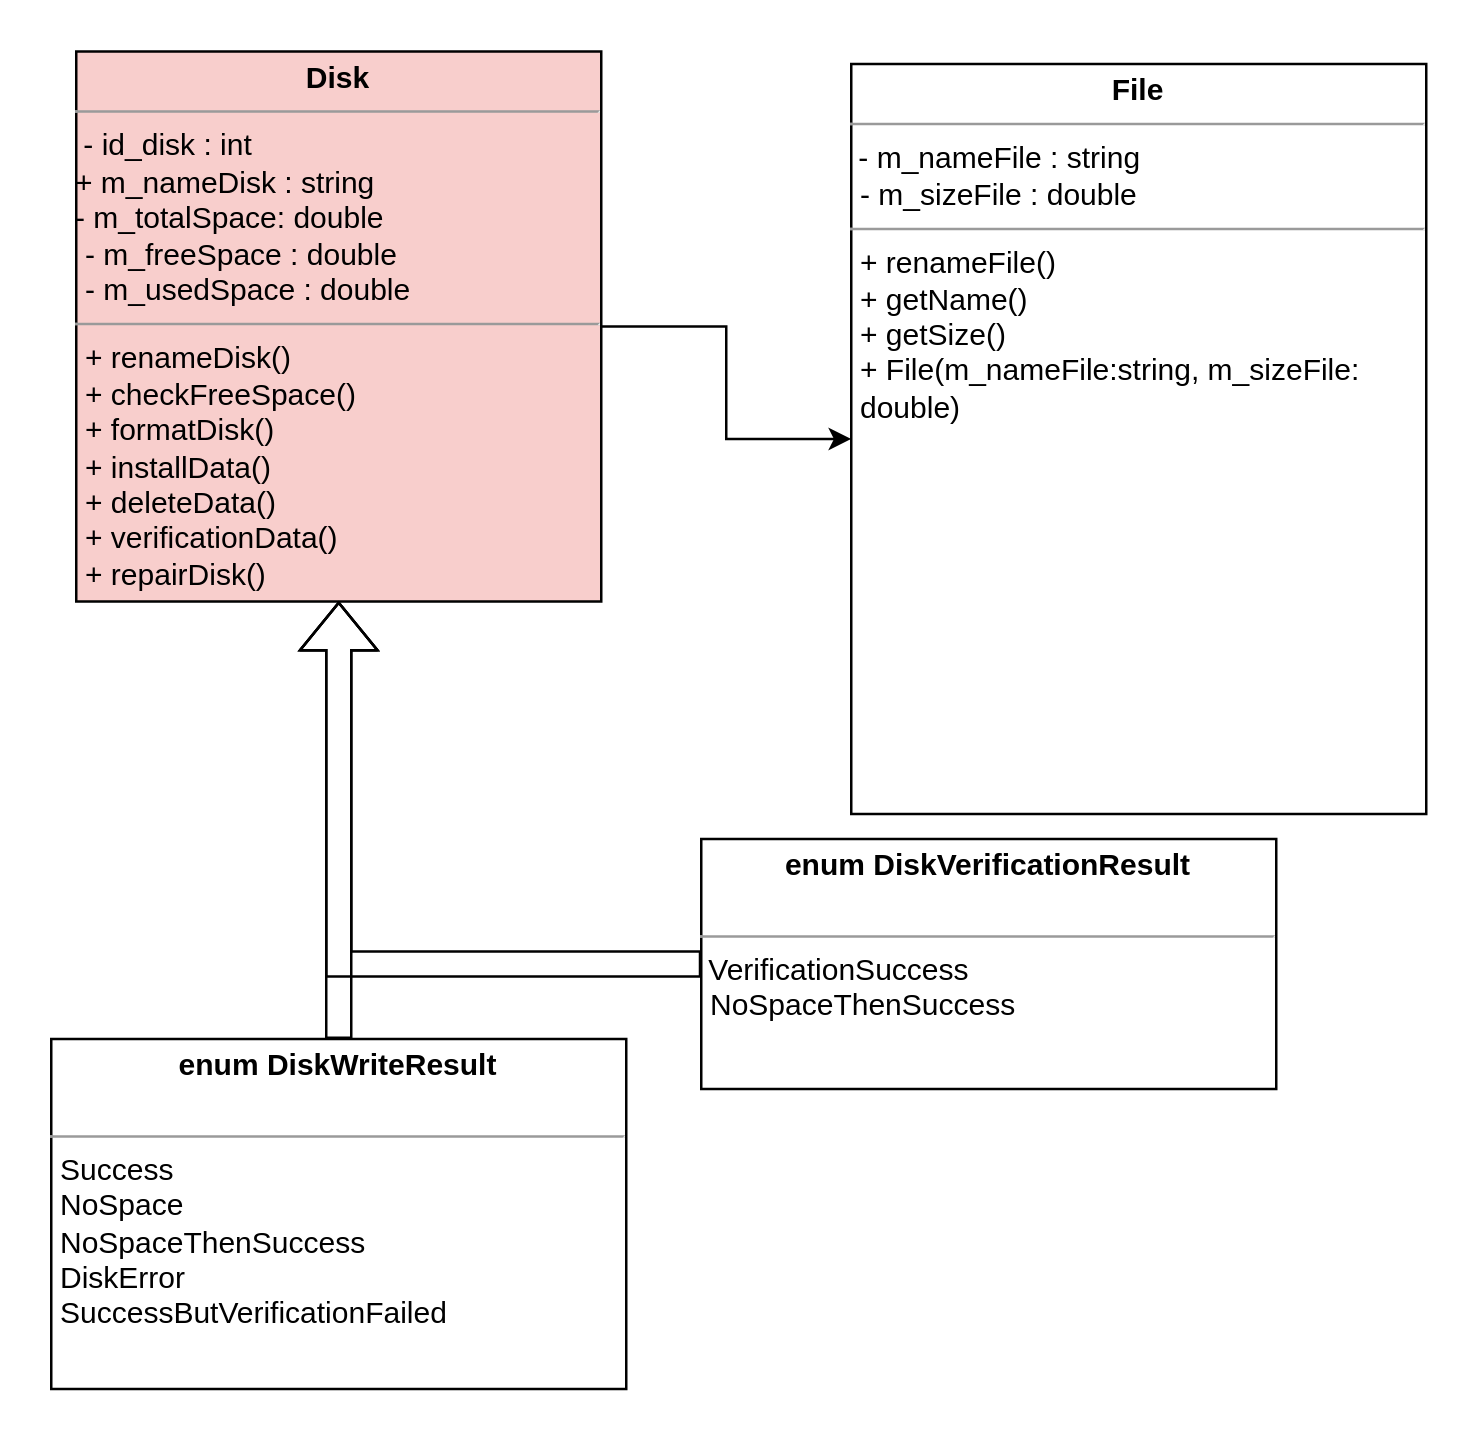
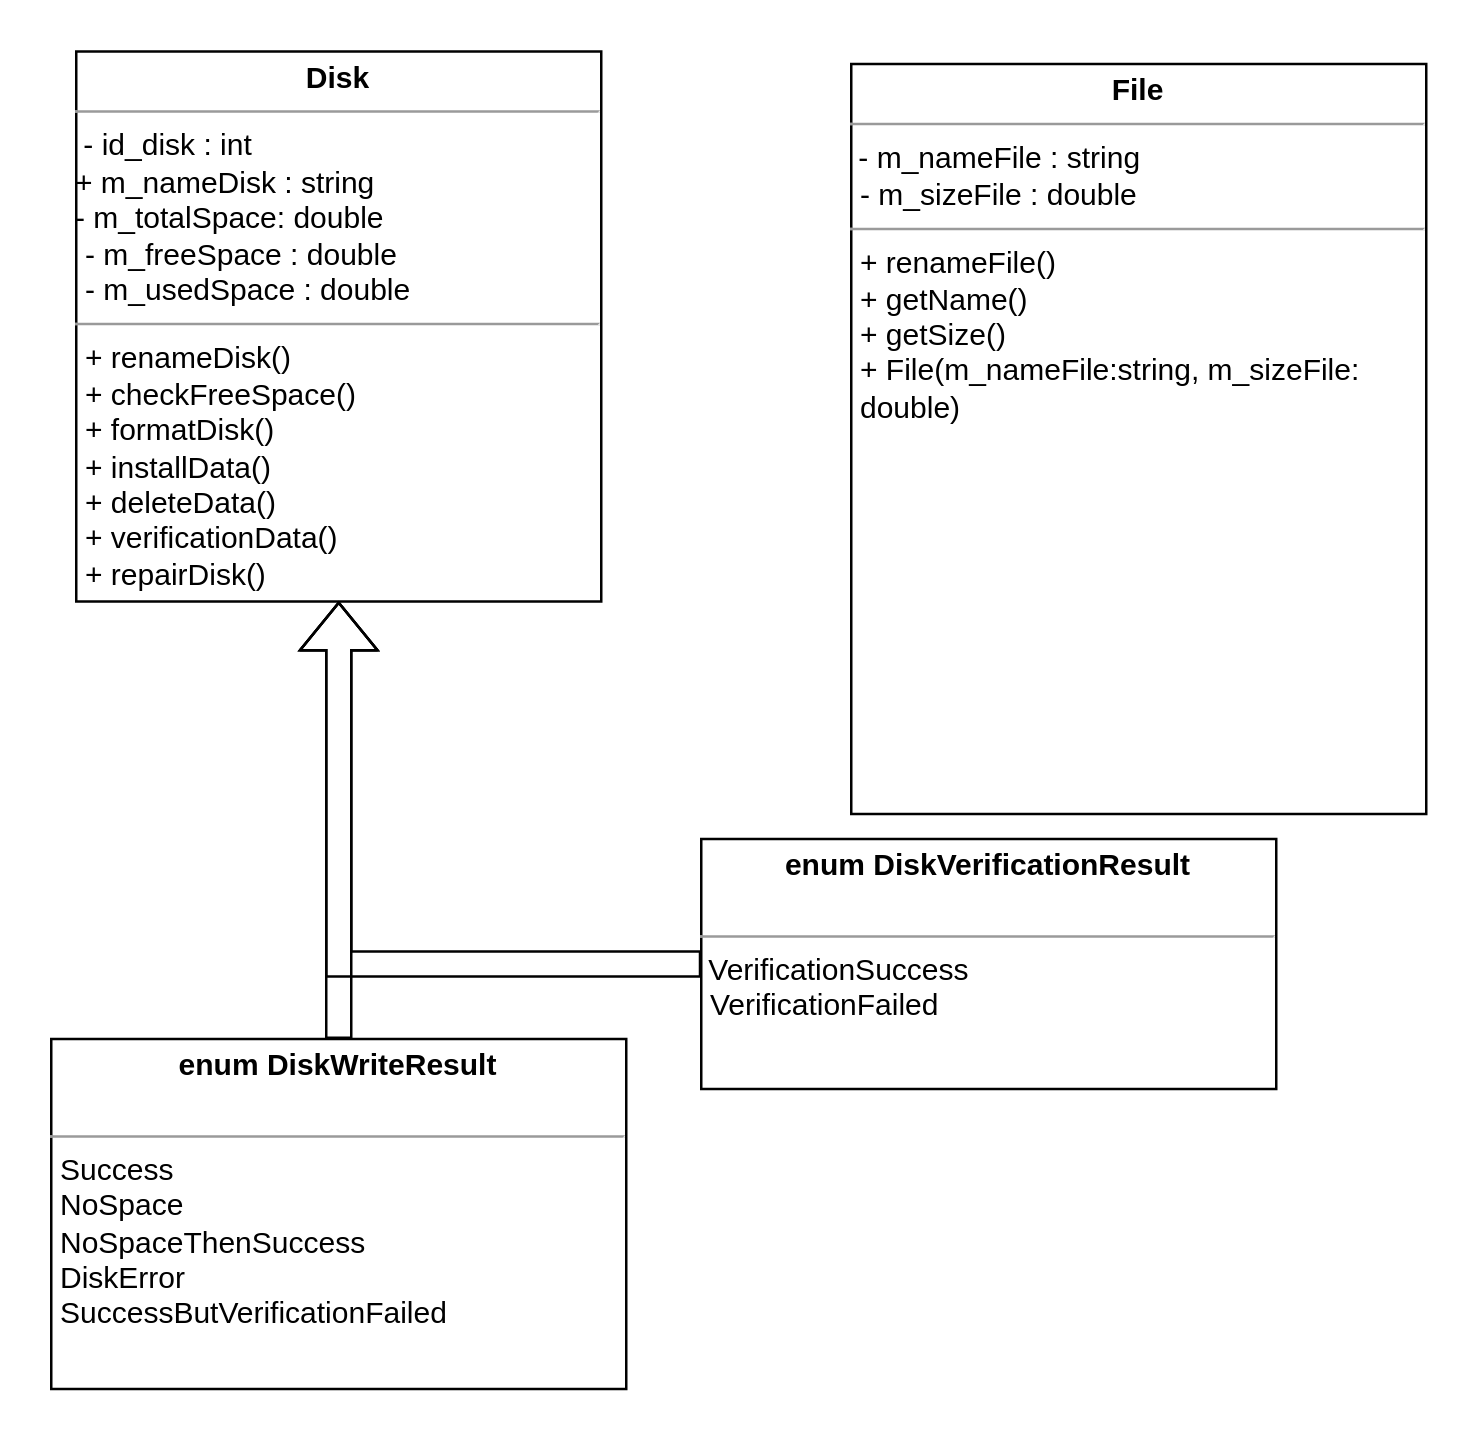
- <mxCell id="3" value="&lt;p style=&quot;margin:0px;margin-top:4px;text-align:center;&quot;&gt;&lt;b&gt;Disk&lt;/b&gt;&lt;/p&gt;&lt;hr size=&quot;1&quot;&gt;&amp;nbsp;- id_disk : int&amp;nbsp;&lt;br&gt;+ m_nameDisk : string&lt;br&gt;- m_totalSpace: double&lt;br&gt;&lt;p style=&quot;margin:0px;margin-left:4px;&quot;&gt;- m_freeSpace : double&lt;br&gt;- m_usedSpace : double&lt;/p&gt;&lt;hr size=&quot;1&quot;&gt;&lt;p style=&quot;margin:0px;margin-left:4px;&quot;&gt;+ renameDisk()&lt;br&gt;+ checkFreeSpace()&lt;br&gt;+ formatDisk()&lt;br&gt;+ installData()&lt;br&gt;+ deleteData()&lt;br&gt;+ verificationData()&lt;br&gt;+ repairDisk()&lt;/p&gt;" style="verticalAlign=top;align=left;overflow=fill;fontSize=12;fontFamily=Helvetica;html=1;whiteSpace=wrap;fillColor=#f8cecc;" vertex="1" parent="1"><mxGeometry x="30" y="20" width="210" height="220" as="geometry" /></mxCell>
+ <mxCell id="3" value="&lt;p style=&quot;margin:0px;margin-top:4px;text-align:center;&quot;&gt;&lt;b&gt;Disk&lt;/b&gt;&lt;/p&gt;&lt;hr size=&quot;1&quot;&gt;&amp;nbsp;- id_disk : int&amp;nbsp;&lt;br&gt;+ m_nameDisk : string&lt;br&gt;- m_totalSpace: double&lt;br&gt;&lt;p style=&quot;margin:0px;margin-left:4px;&quot;&gt;- m_freeSpace : double&lt;br&gt;- m_usedSpace : double&lt;/p&gt;&lt;hr size=&quot;1&quot;&gt;&lt;p style=&quot;margin:0px;margin-left:4px;&quot;&gt;+ renameDisk()&lt;br&gt;+ checkFreeSpace()&lt;br&gt;+ formatDisk()&lt;br&gt;+ installData()&lt;br&gt;+ deleteData()&lt;br&gt;+ verificationData()&lt;br&gt;+ repairDisk()&lt;/p&gt;" style="verticalAlign=top;align=left;overflow=fill;fontSize=12;fontFamily=Helvetica;html=1;whiteSpace=wrap;" vertex="1" parent="1"><mxGeometry x="30" y="20" width="210" height="220" as="geometry" /></mxCell>
- <mxCell id="2" style="edgeStyle=orthogonalEdgeStyle;rounded=0;orthogonalLoop=1;jettySize=auto;html=1;entryX=0;entryY=0.5;entryDx=0;entryDy=0;" edge="1" parent="1" source="3" target="4"><mxGeometry relative="1" as="geometry" /></mxCell>
- <mxCell id="8" value="&lt;p style=&quot;margin:0px;margin-top:4px;text-align:center;&quot;&gt;&lt;b&gt;enum DiskVerificationResult&lt;/b&gt;&lt;/p&gt;&lt;br&gt;&lt;hr size=&quot;1&quot;&gt;&amp;nbsp;Verification&lt;span style=&quot;background-color: initial;&quot;&gt;Success&lt;/span&gt;&lt;br&gt;&lt;p style=&quot;margin:0px;margin-left:4px;&quot;&gt;NoSpaceThenSuccess&lt;br&gt;&lt;br&gt;&lt;/p&gt;" style="verticalAlign=top;align=left;overflow=fill;fontSize=12;fontFamily=Helvetica;html=1;whiteSpace=wrap;" vertex="1" parent="1"><mxGeometry x="280" y="335" width="230" height="100" as="geometry" /></mxCell>
+ <mxCell id="8" value="&lt;p style=&quot;margin:0px;margin-top:4px;text-align:center;&quot;&gt;&lt;b&gt;enum DiskVerificationResult&lt;/b&gt;&lt;/p&gt;&lt;br&gt;&lt;hr size=&quot;1&quot;&gt;&amp;nbsp;Verification&lt;span style=&quot;background-color: initial;&quot;&gt;Success&lt;/span&gt;&lt;br&gt;&lt;p style=&quot;margin:0px;margin-left:4px;&quot;&gt;VerificationFailed&lt;br&gt;&lt;br&gt;&lt;/p&gt;" style="verticalAlign=top;align=left;overflow=fill;fontSize=12;fontFamily=Helvetica;html=1;whiteSpace=wrap;" vertex="1" parent="1"><mxGeometry x="280" y="335" width="230" height="100" as="geometry" /></mxCell>
